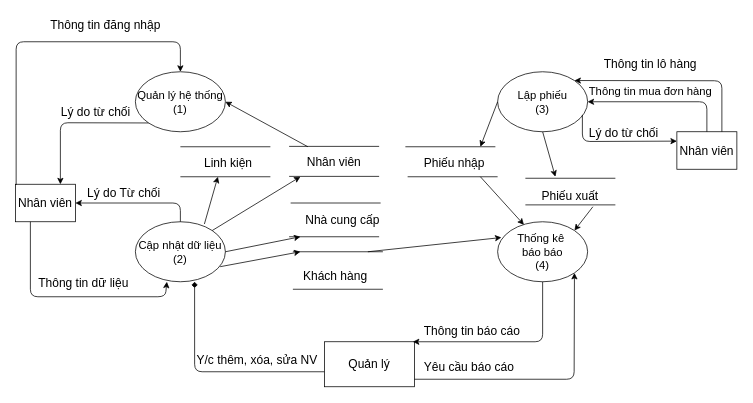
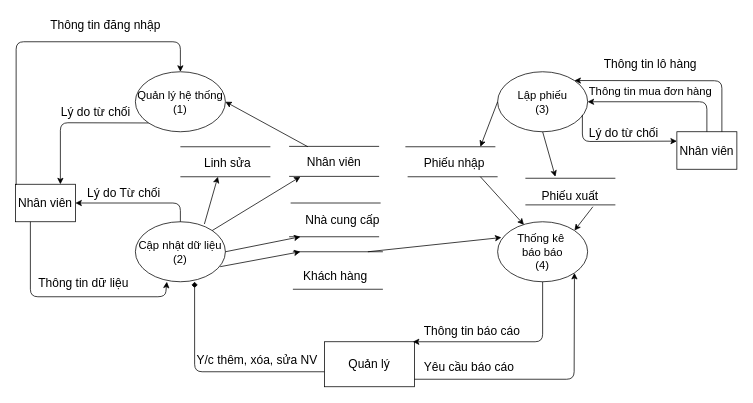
- <mxCell id="17" value="Linh kiện" style="text;html=1;resizable=0;points=[];autosize=1;align=left;verticalAlign=top;spacingTop=-4;fontSize=16;" parent="1" vertex="1"><mxGeometry x="270" y="205" width="70" height="20" as="geometry" /></mxCell>
+ <mxCell id="17" value="Linh sửa" style="text;html=1;resizable=0;points=[];autosize=1;align=left;verticalAlign=top;spacingTop=-4;fontSize=16;" parent="1" vertex="1"><mxGeometry x="270" y="205" width="70" height="20" as="geometry" /></mxCell>
